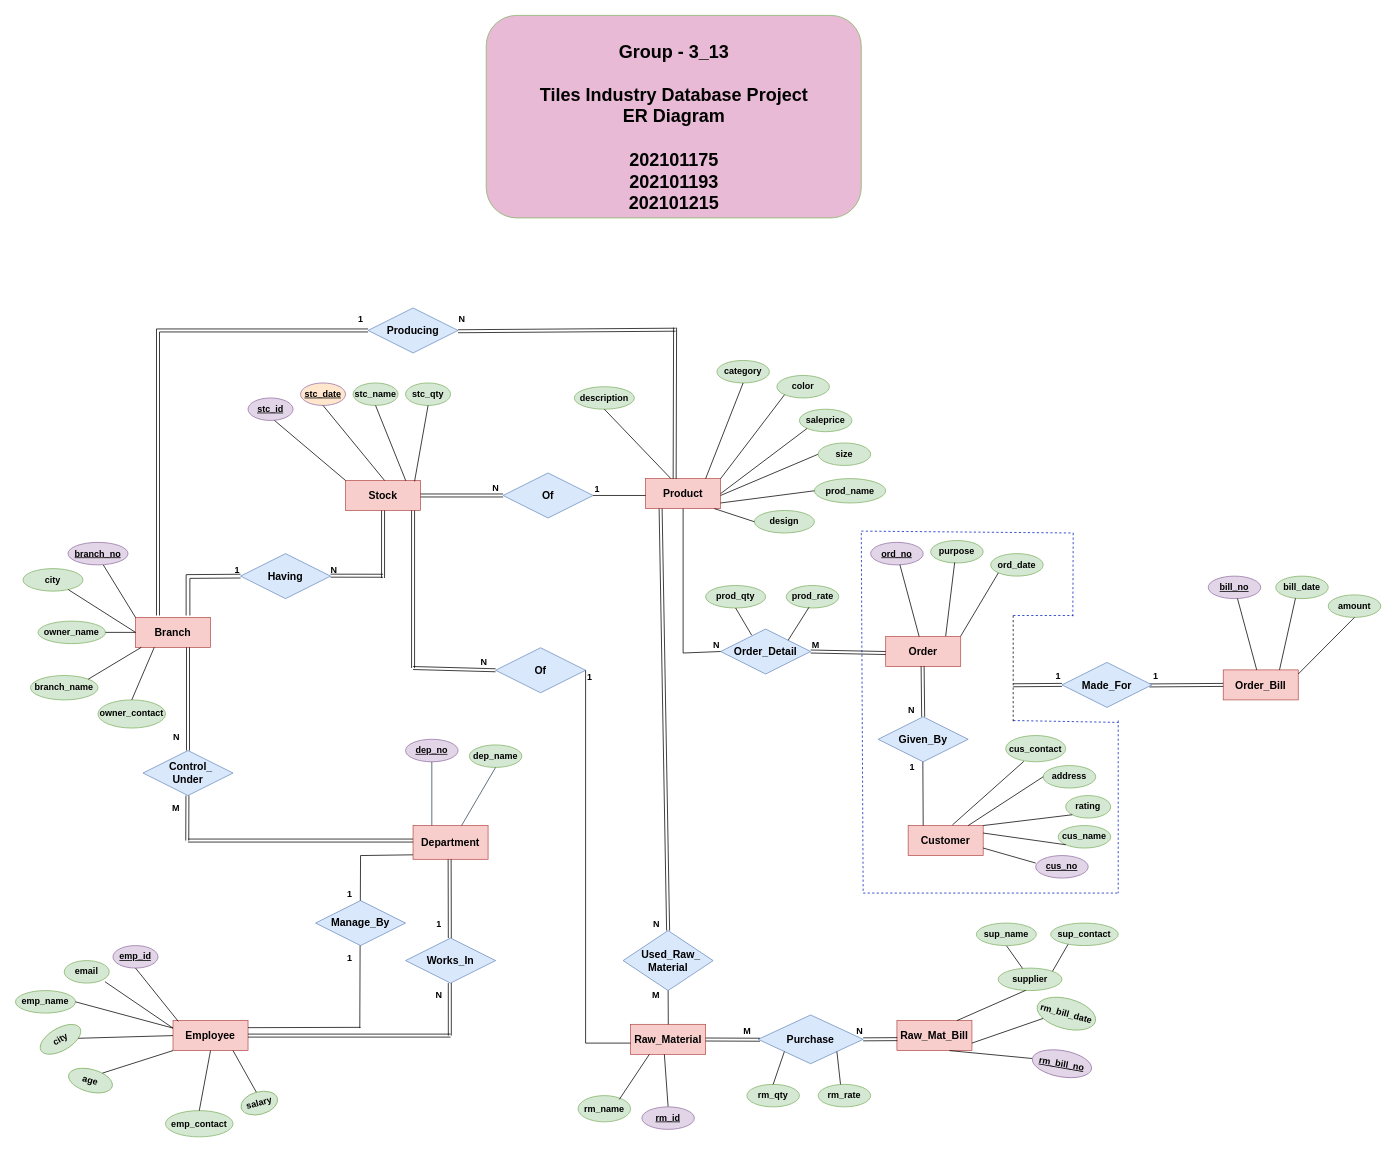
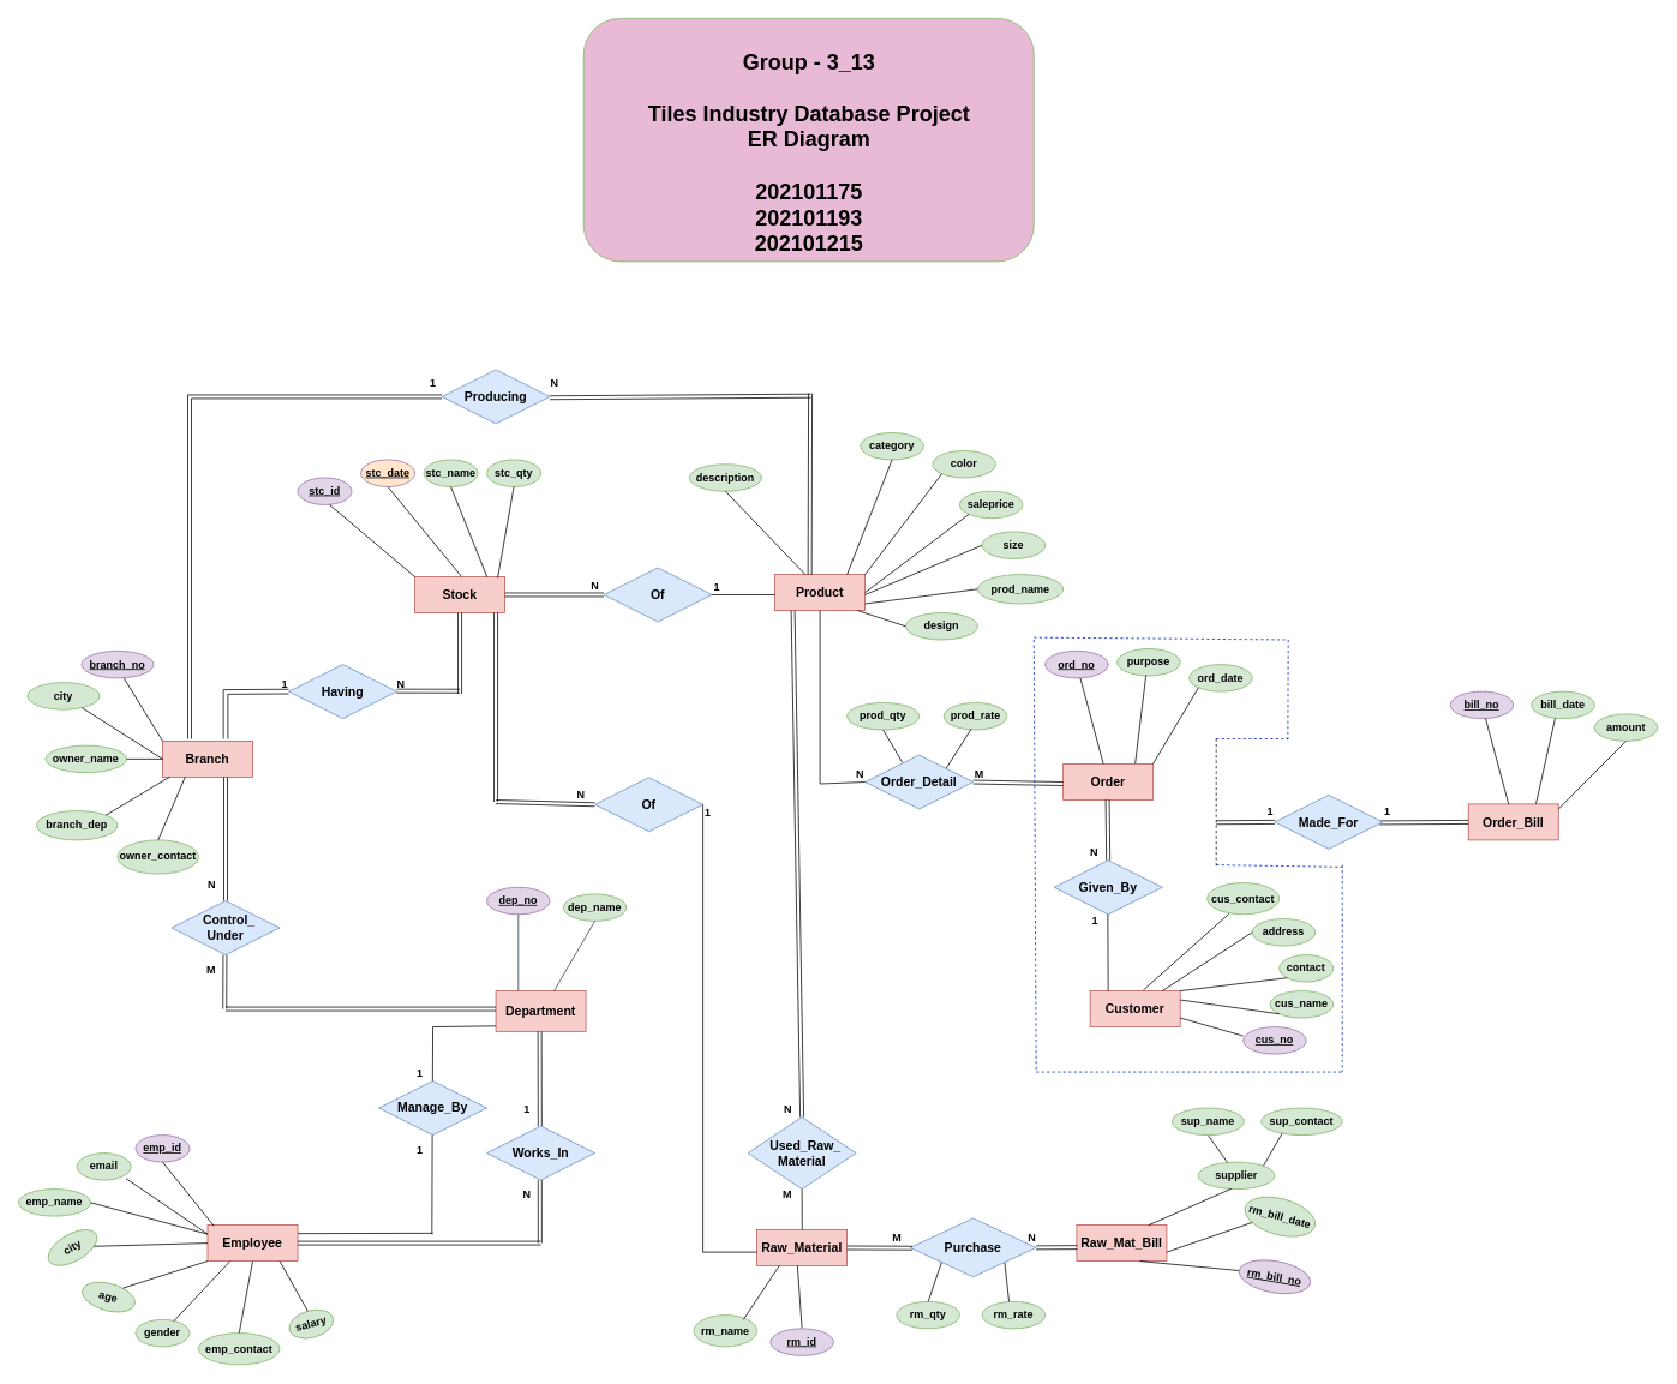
- <mxCell id="4" value="branch_name" style="ellipse;whiteSpace=wrap;html=1;align=center;fillColor=#d5e8d4;strokeColor=#82b366;fontStyle=1" parent="1" vertex="1"><mxGeometry x="40" y="900" width="90" height="32.5" as="geometry" /></mxCell>
+ <mxCell id="4" value="branch_dep" style="ellipse;whiteSpace=wrap;html=1;align=center;fillColor=#d5e8d4;strokeColor=#82b366;fontStyle=1" parent="1" vertex="1"><mxGeometry x="40" y="900" width="90" height="32.5" as="geometry" /></mxCell>
- <mxCell id="67" value="rating" style="ellipse;whiteSpace=wrap;html=1;align=center;fillColor=#d5e8d4;strokeColor=#82b366;fontStyle=1" parent="1" vertex="1"><mxGeometry x="1420" y="1060" width="60" height="30" as="geometry" /></mxCell>
+ <mxCell id="67" value="contact" style="ellipse;whiteSpace=wrap;html=1;align=center;fillColor=#d5e8d4;strokeColor=#82b366;fontStyle=1" parent="1" vertex="1"><mxGeometry x="1420" y="1060" width="60" height="30" as="geometry" /></mxCell>
+ <mxCell id="56" value="" style="endArrow=none;html=1;rounded=0;exitX=0.25;exitY=1;exitDx=0;exitDy=0;fontStyle=1" parent="1" source="17" target="54" edge="1"><mxGeometry width="50" height="50" relative="1" as="geometry"><mxPoint x="340" y="1350" as="sourcePoint" /><mxPoint x="390" y="1300" as="targetPoint" /></mxGeometry></mxCell>
+ <mxCell id="54" value="gender" style="ellipse;whiteSpace=wrap;html=1;align=center;fillColor=#d5e8d4;strokeColor=#82b366;fontStyle=1" parent="1" vertex="1"><mxGeometry x="150" y="1465" width="60" height="30" as="geometry" /></mxCell>
